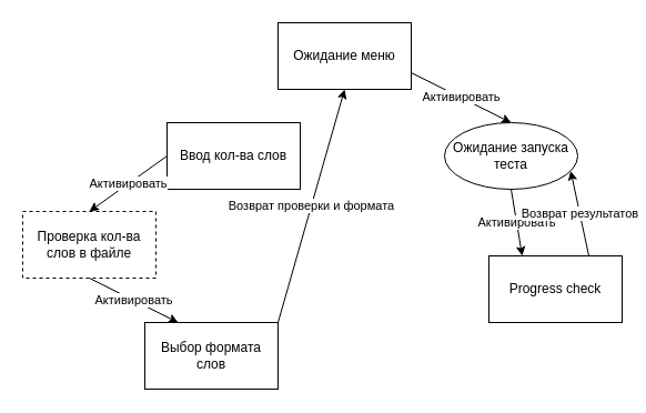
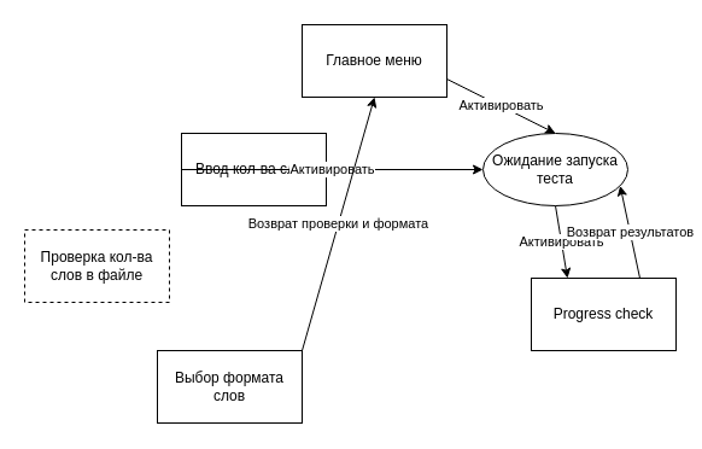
- <mxCell id="7" value="Ожидание меню" style="rounded=0;whiteSpace=wrap;html=1;" vertex="1" parent="1"><mxGeometry x="250" y="20" width="120" height="60" as="geometry" /></mxCell>
+ <mxCell id="7" value="Главное меню" style="rounded=0;whiteSpace=wrap;html=1;" vertex="1" parent="1"><mxGeometry x="250" y="20" width="120" height="60" as="geometry" /></mxCell>
- <mxCell id="4" value="Активировать" style="endArrow=classic;html=1;entryX=0.5;entryY=0;entryDx=0;entryDy=0;exitX=0;exitY=0.5;exitDx=0;exitDy=0;" edge="1" parent="1" source="2" target="3"><mxGeometry width="50" height="50" relative="1" as="geometry"><mxPoint x="30" y="210" as="sourcePoint" /><mxPoint x="80" y="160" as="targetPoint" /></mxGeometry></mxCell>
+ <mxCell id="4" value="Активировать" style="endArrow=classic;html=1;exitX=0;exitY=0.5;exitDx=0;exitDy=0;" edge="1" parent="1" source="2" target="9"><mxGeometry width="50" height="50" relative="1" as="geometry"><mxPoint x="30" y="210" as="sourcePoint" /><mxPoint x="80" y="160" as="targetPoint" /></mxGeometry></mxCell>
- <mxCell id="5" value="Активировать" style="endArrow=classic;html=1;exitX=0.5;exitY=1;exitDx=0;exitDy=0;entryX=0.25;entryY=0;entryDx=0;entryDy=0;" edge="1" parent="1" source="3" target="6"><mxGeometry width="50" height="50" relative="1" as="geometry"><mxPoint x="150" y="270" as="sourcePoint" /><mxPoint x="140" y="290" as="targetPoint" /></mxGeometry></mxCell>
